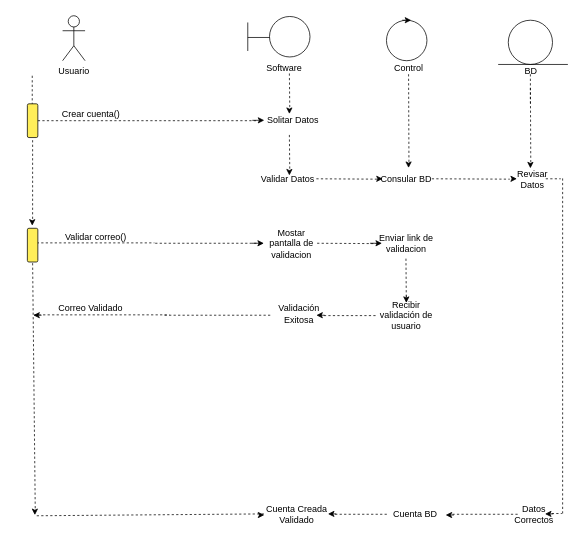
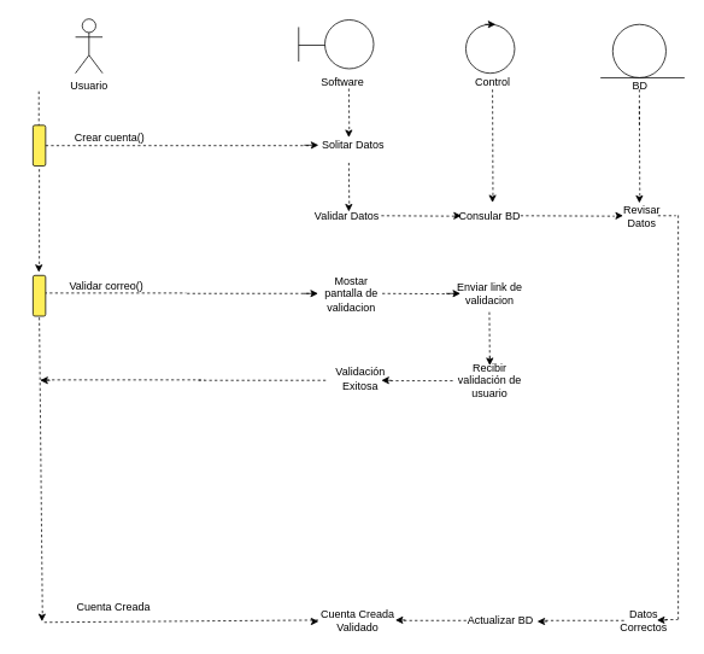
- <mxCell id="36" value="Validar correo()" style="text;html=1;align=center;verticalAlign=middle;whiteSpace=wrap;rounded=0;" parent="1" vertex="1"><mxGeometry x="82" y="300" width="91" height="30" as="geometry" /></mxCell>
+ <mxCell id="36" value="Validar correo()" style="text;html=1;align=center;verticalAlign=middle;whiteSpace=wrap;rounded=0;" parent="1" vertex="1"><mxGeometry x="72" y="300" width="91" height="30" as="geometry" /></mxCell>
- <mxCell id="47" value="Correo Validado" style="text;html=1;align=center;verticalAlign=middle;whiteSpace=wrap;rounded=0;" parent="1" vertex="1"><mxGeometry x="74.5" y="396" width="91" height="30" as="geometry" /></mxCell>
+ <mxCell id="34" value="Cuenta Creada" style="text;html=1;align=center;verticalAlign=middle;whiteSpace=wrap;rounded=0;" parent="1" vertex="1"><mxGeometry x="80" y="656" width="91" height="30" as="geometry" /></mxCell>
- <mxCell id="29" value="Cuenta BD" style="text;html=1;align=center;verticalAlign=middle;whiteSpace=wrap;rounded=0;" parent="1" vertex="1"><mxGeometry x="514.5" y="670" width="77" height="30" as="geometry" /></mxCell>
+ <mxCell id="29" value="Actualizar BD" style="text;html=1;align=center;verticalAlign=middle;whiteSpace=wrap;rounded=0;" parent="1" vertex="1"><mxGeometry x="514.5" y="670" width="77" height="30" as="geometry" /></mxCell>
